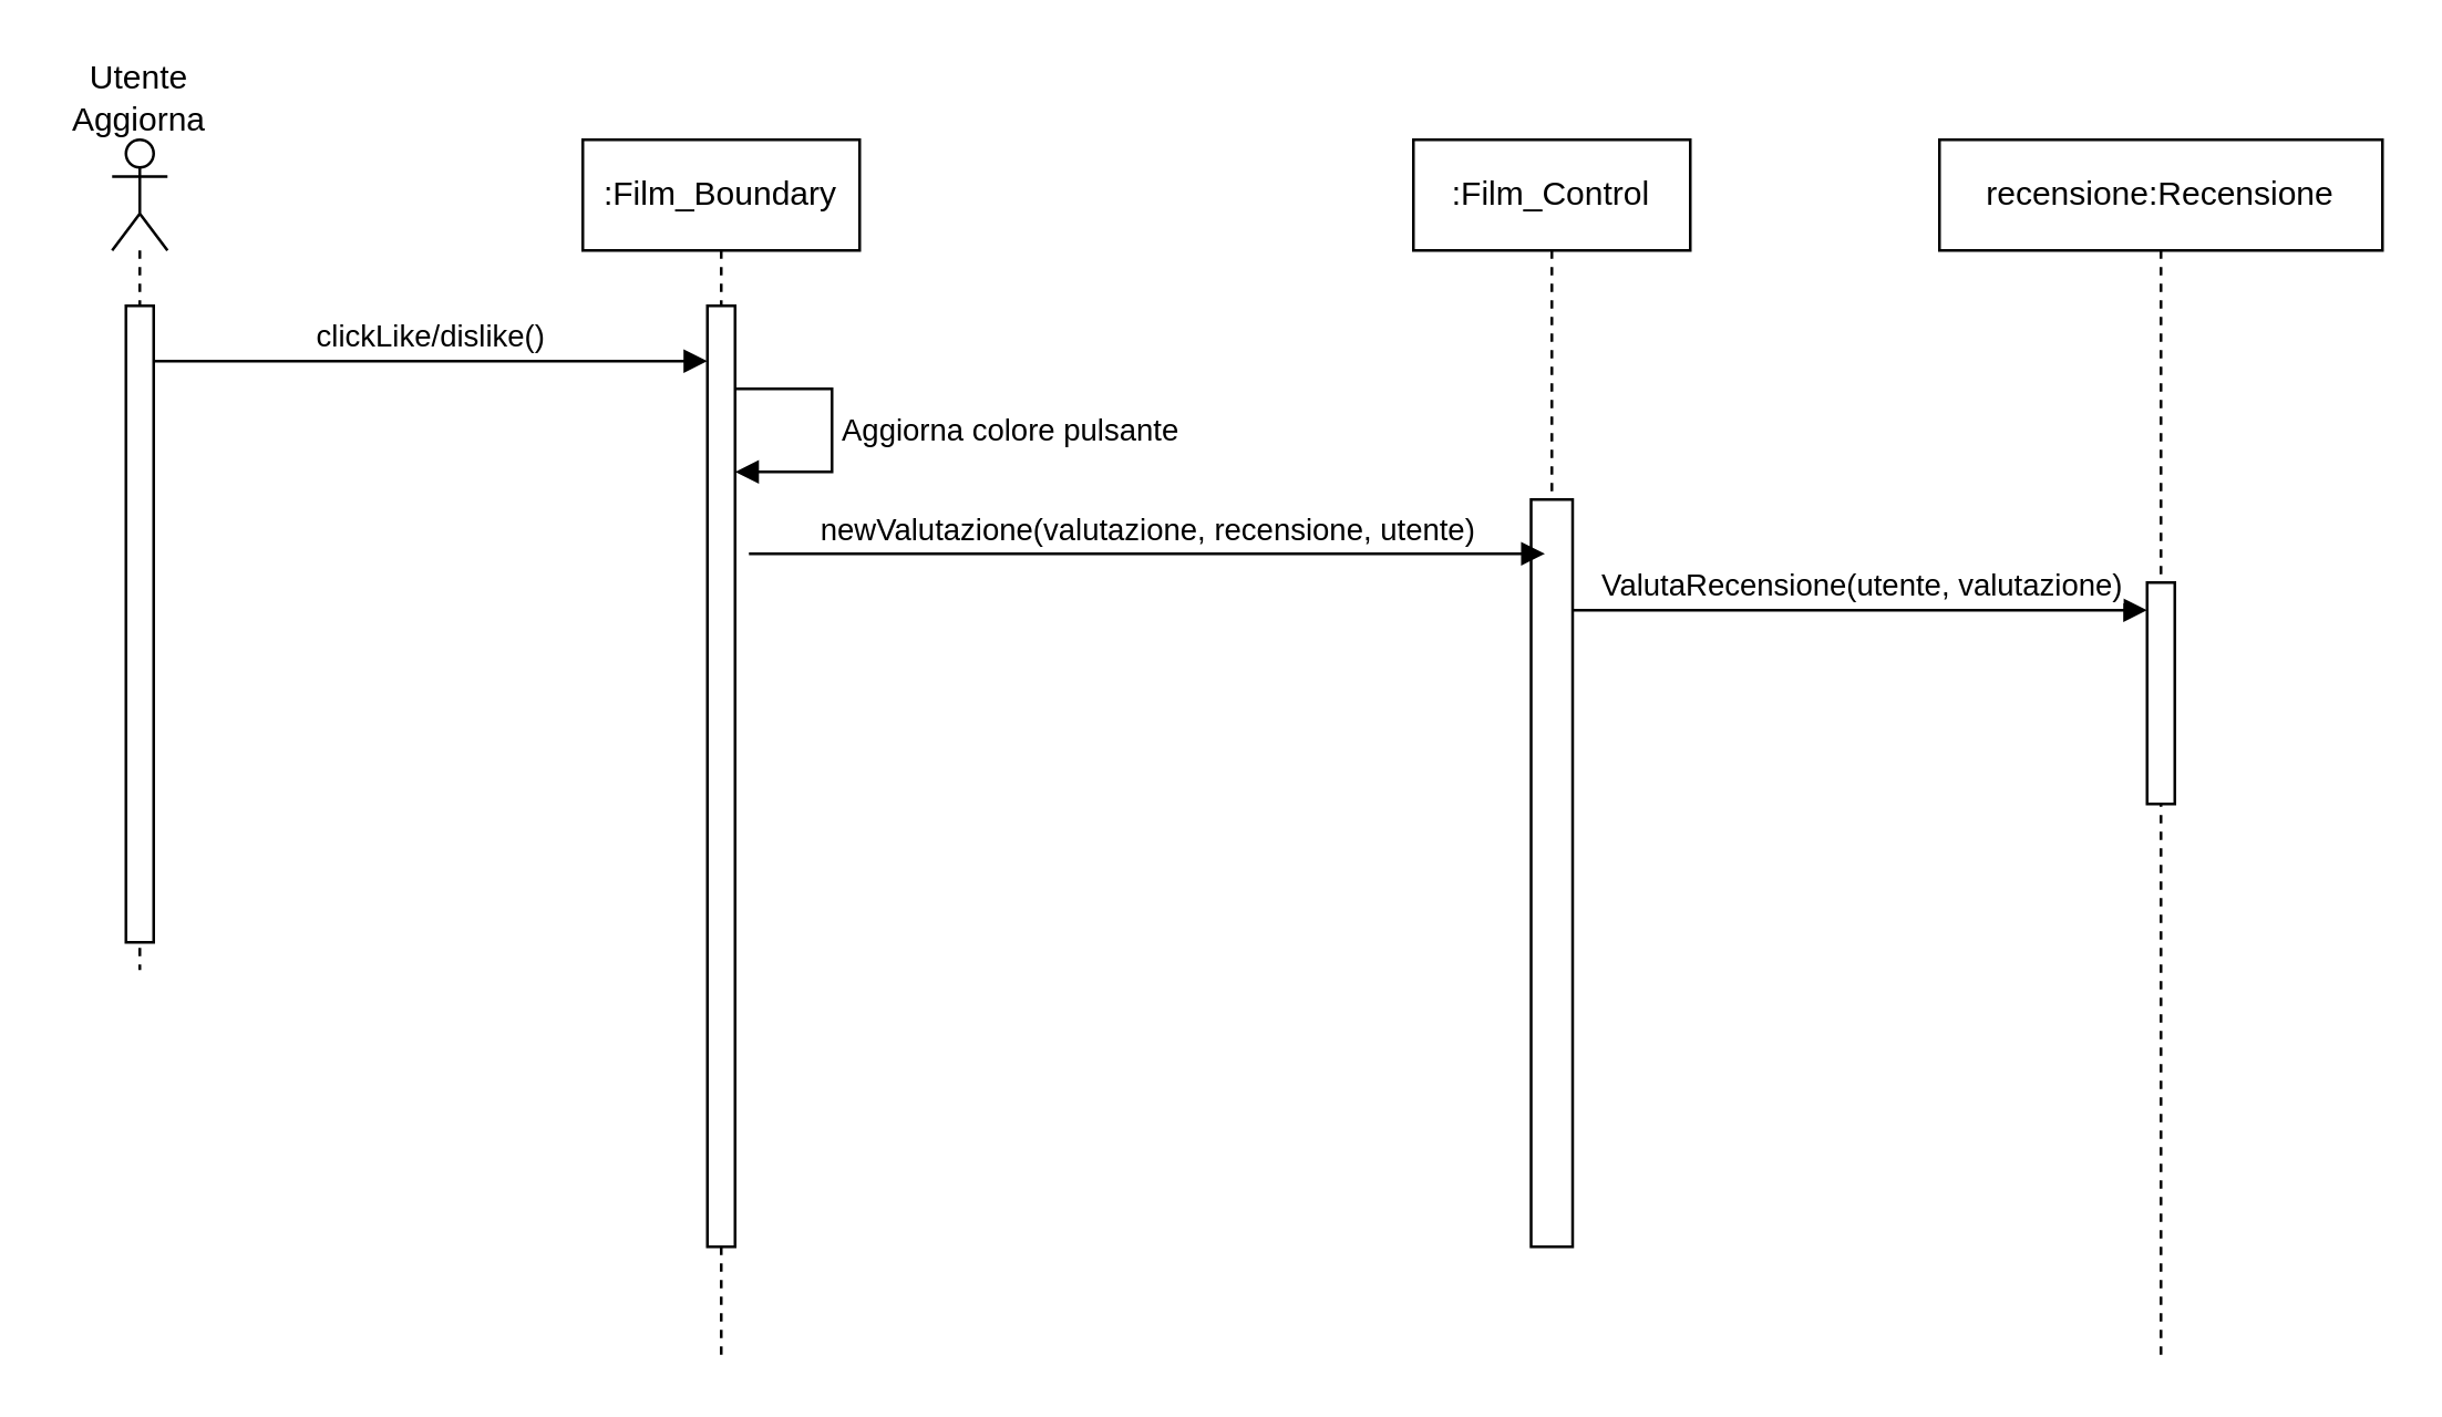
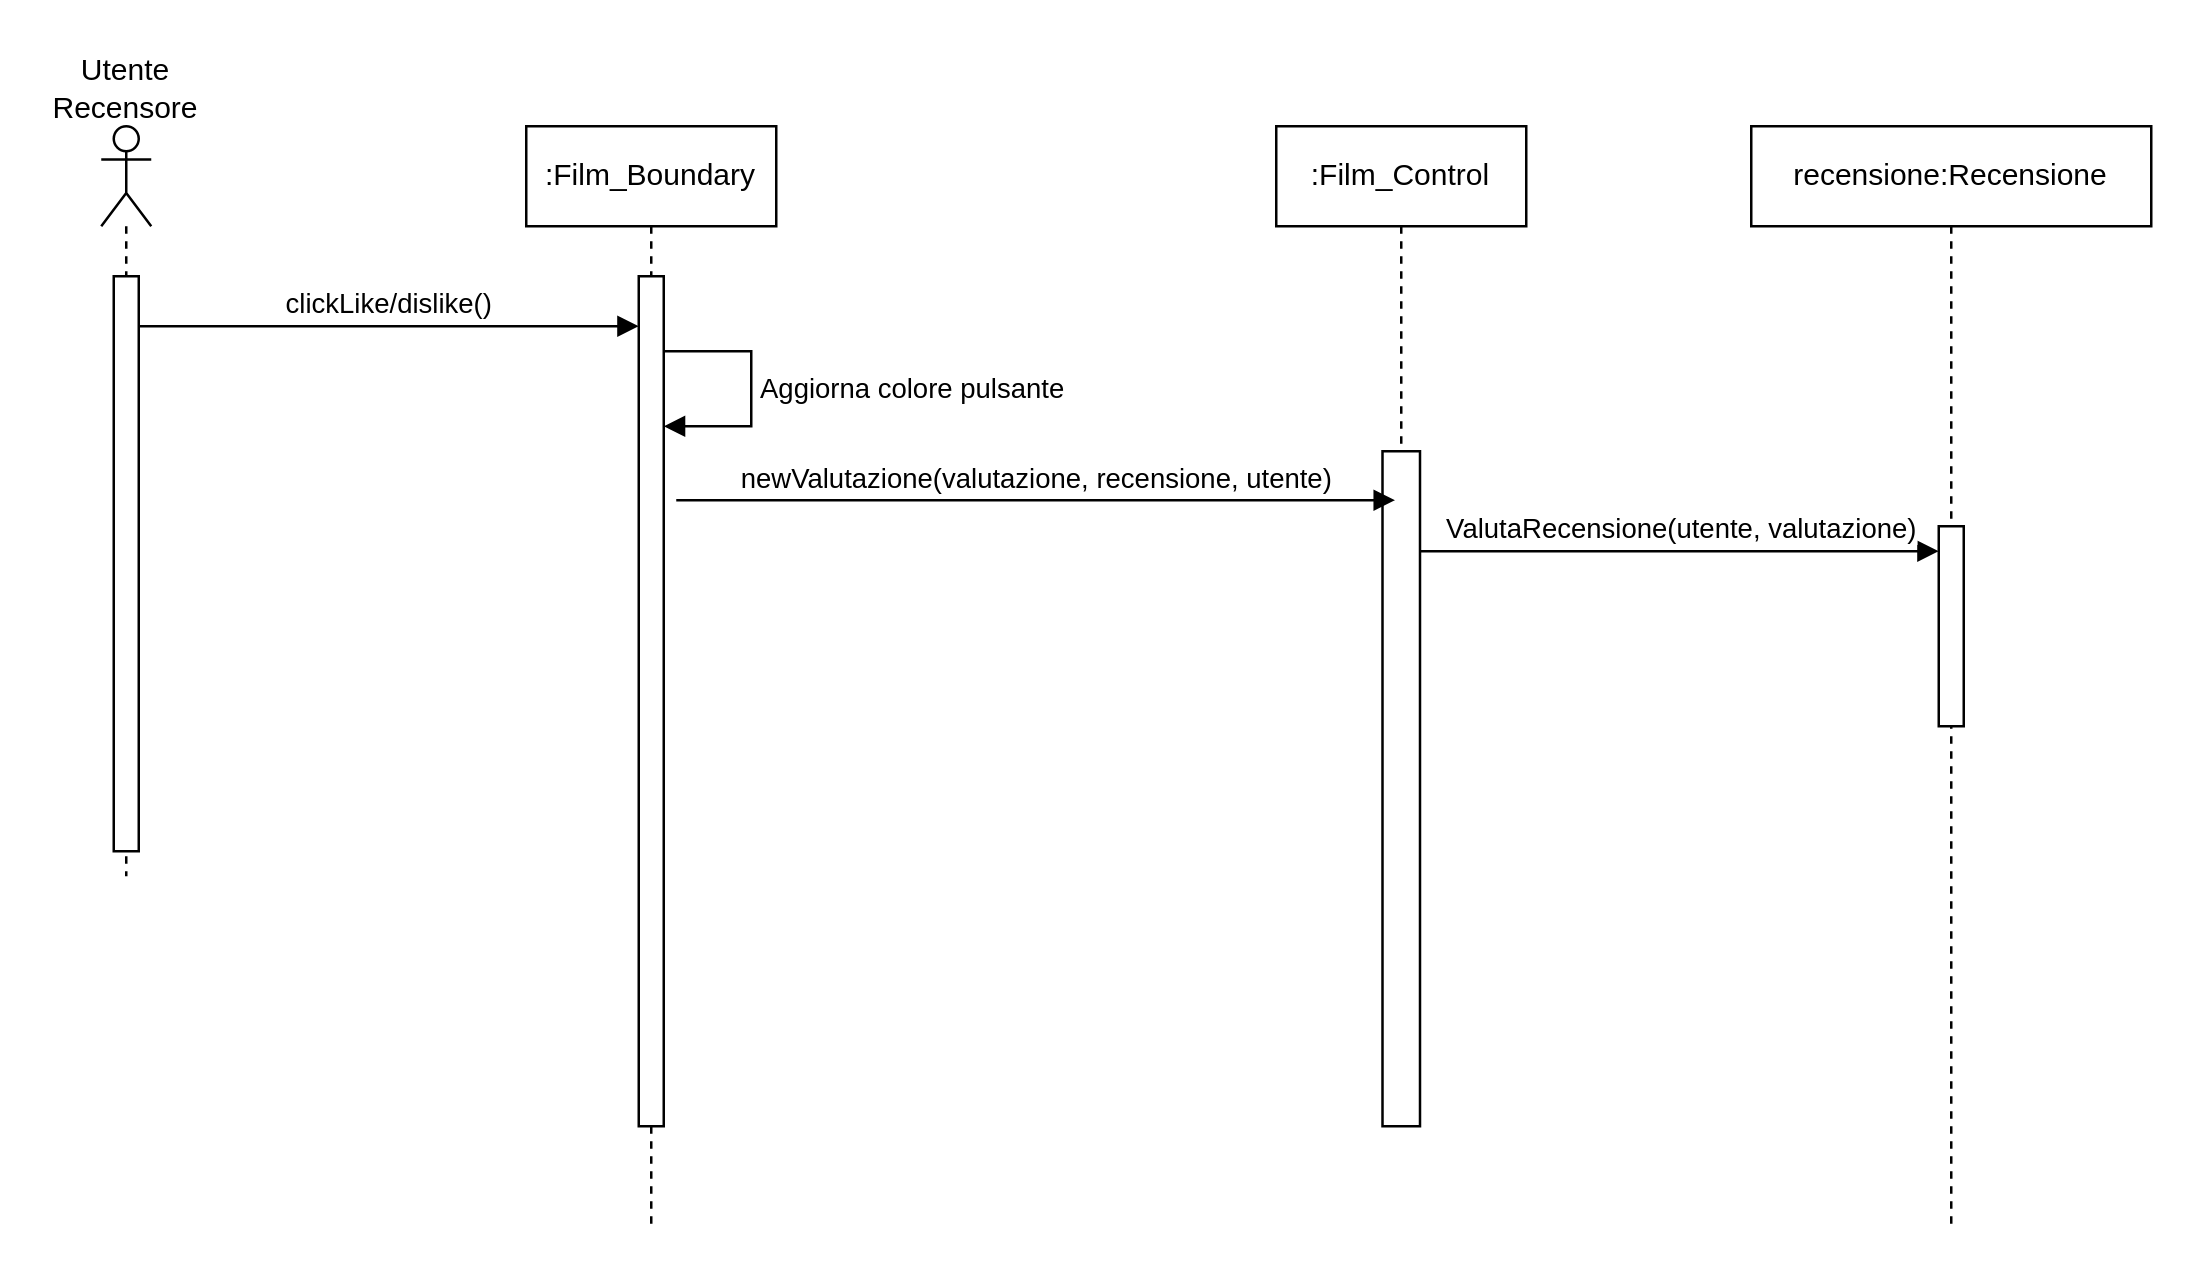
- <mxCell id="4" value="Utente Aggiorna" style="text;html=1;align=center;verticalAlign=middle;whiteSpace=wrap;rounded=0;" vertex="1" parent="1"><mxGeometry x="20" y="20" width="60" height="30" as="geometry" /></mxCell>
+ <mxCell id="4" value="Utente Recensore" style="text;html=1;align=center;verticalAlign=middle;whiteSpace=wrap;rounded=0;" vertex="1" parent="1"><mxGeometry x="20" y="20" width="60" height="30" as="geometry" /></mxCell>
